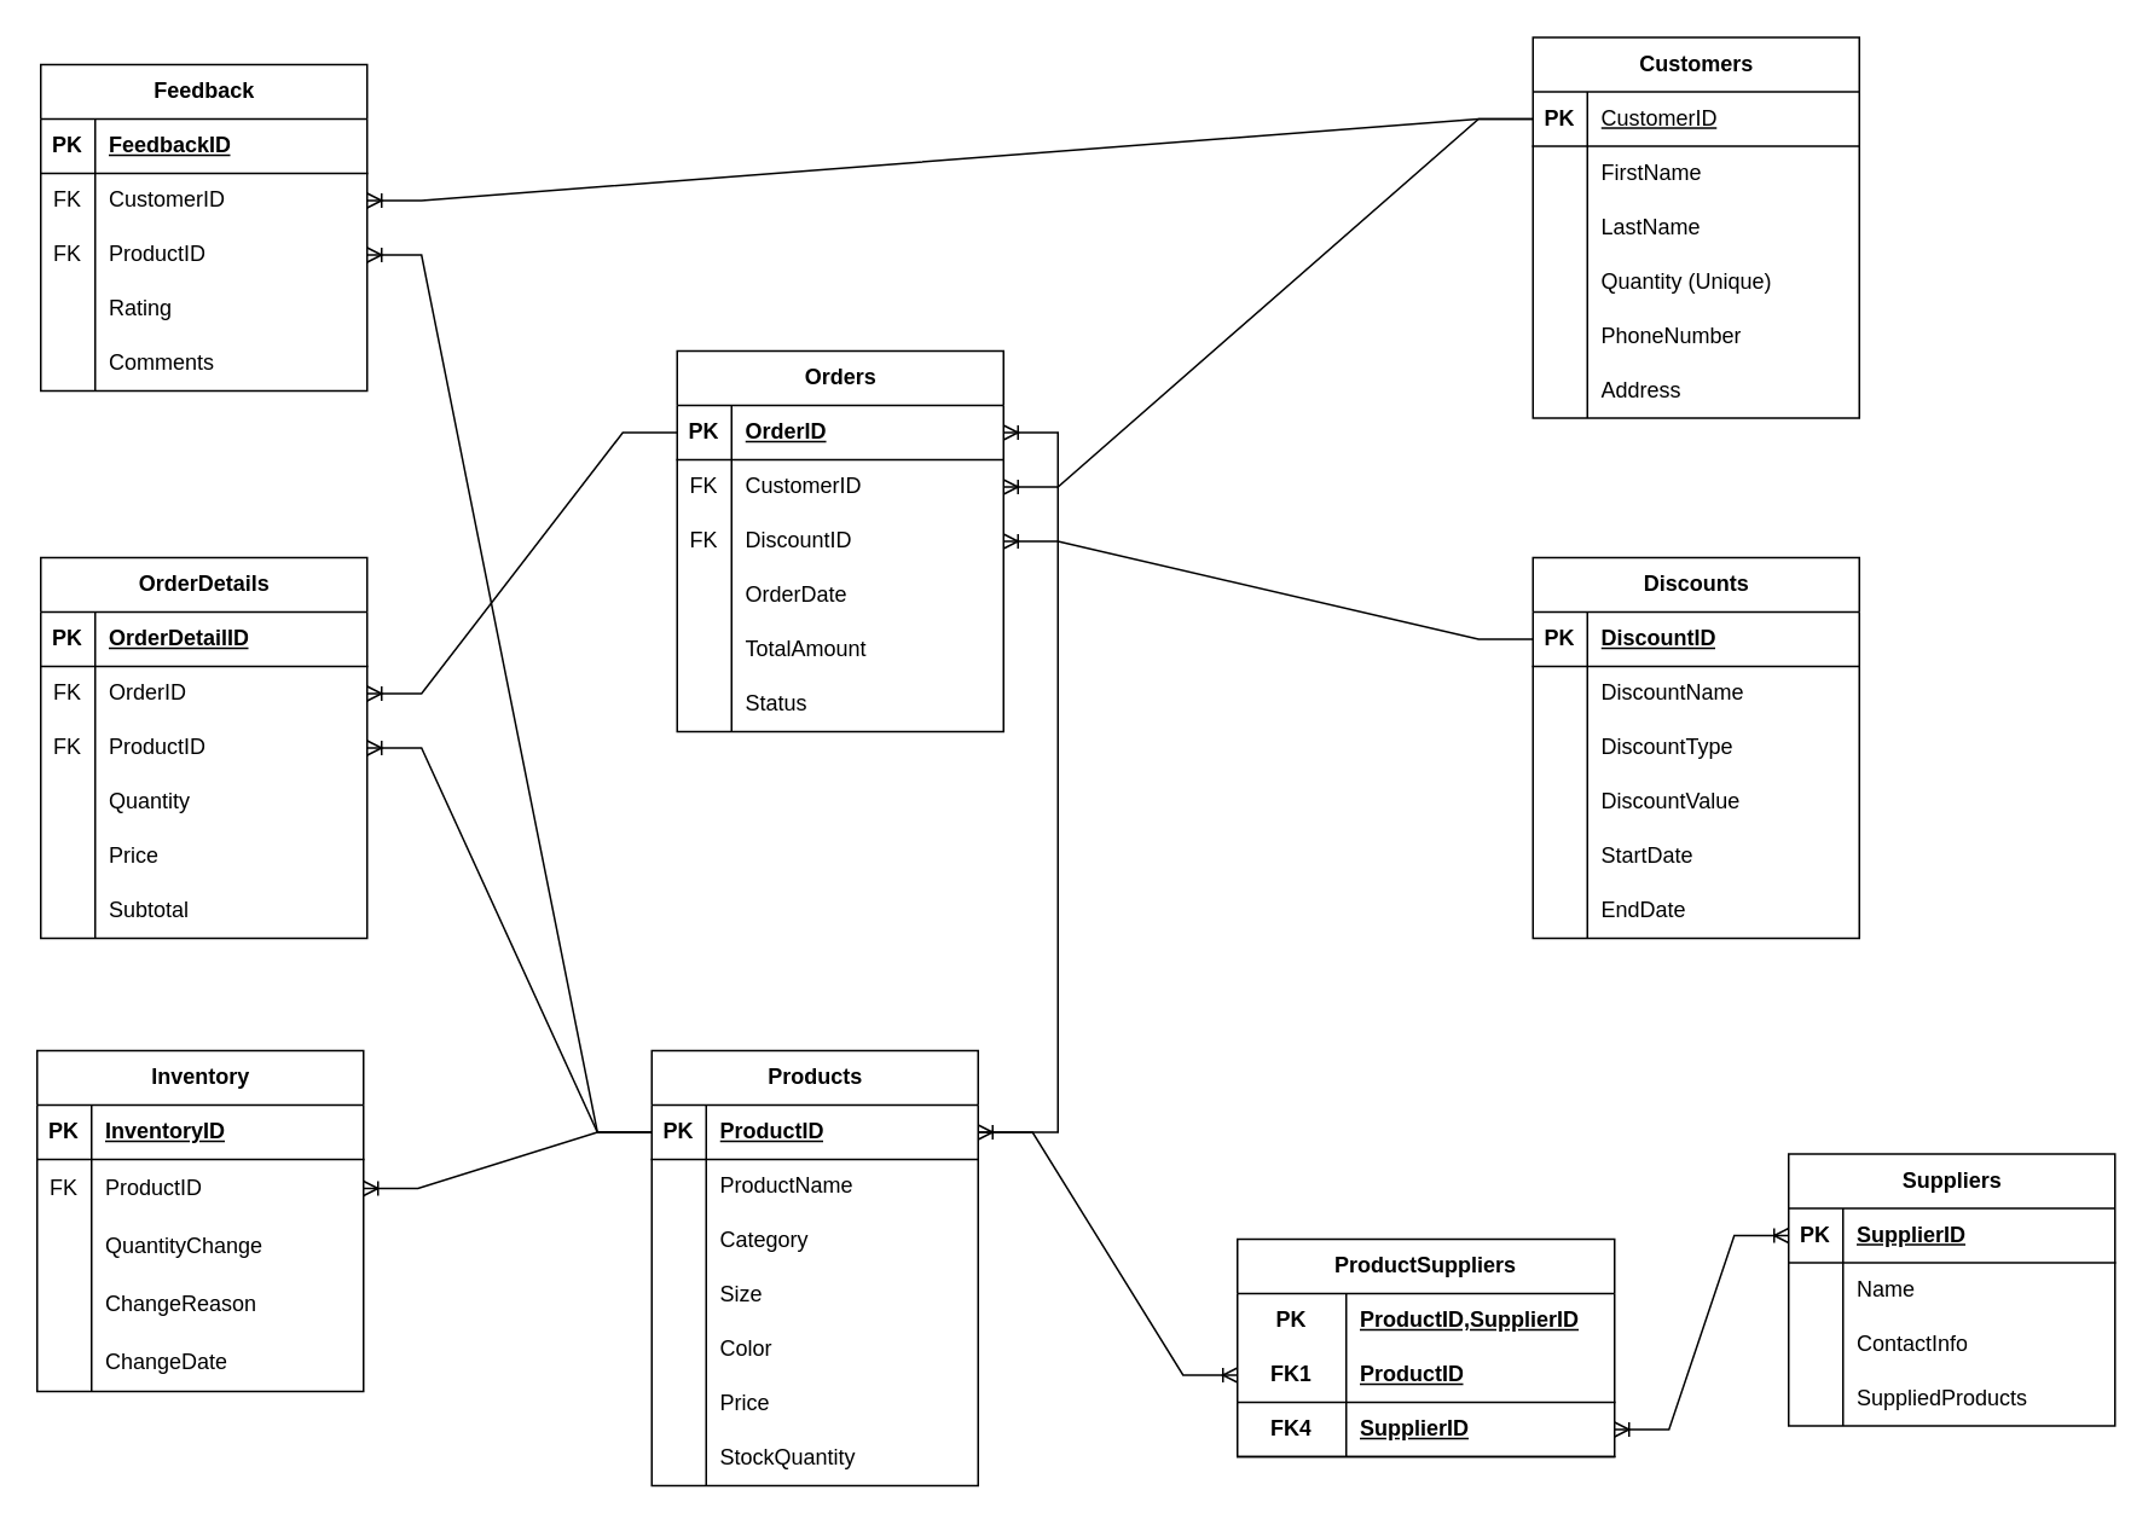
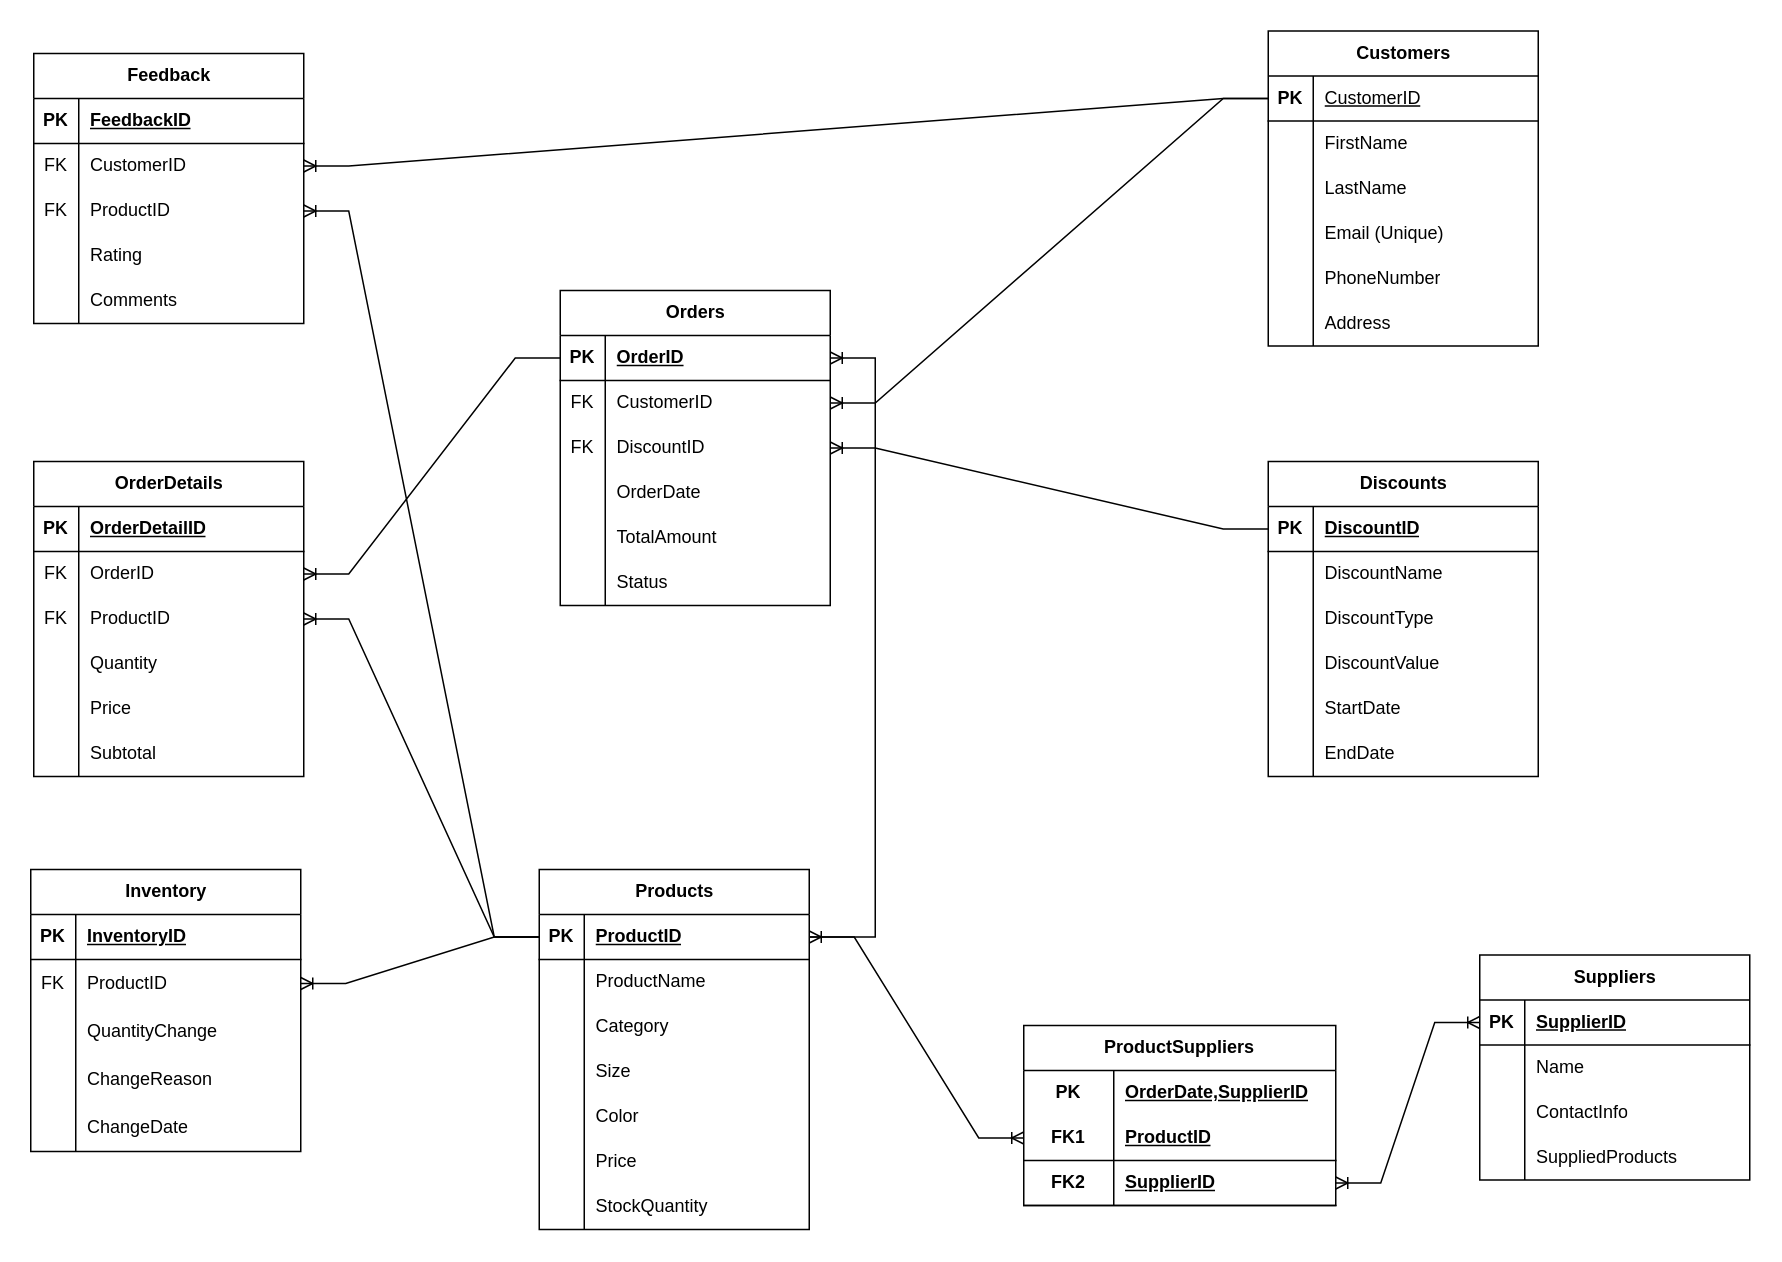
- <mxCell id="36" value="Quantity (Unique)" style="shape=partialRectangle;connectable=0;fillColor=none;top=0;left=0;bottom=0;right=0;align=left;spacingLeft=6;overflow=hidden;whiteSpace=wrap;html=1;" parent="34" vertex="1"><mxGeometry x="30" width="150" height="30" as="geometry"><mxRectangle width="150" height="30" as="alternateBounds" /></mxGeometry></mxCell>
+ <mxCell id="36" value="Email (Unique)" style="shape=partialRectangle;connectable=0;fillColor=none;top=0;left=0;bottom=0;right=0;align=left;spacingLeft=6;overflow=hidden;whiteSpace=wrap;html=1;" parent="34" vertex="1"><mxGeometry x="30" width="150" height="30" as="geometry"><mxRectangle width="150" height="30" as="alternateBounds" /></mxGeometry></mxCell>
- <mxCell id="148" value="ProductID,SupplierID" style="shape=partialRectangle;connectable=0;fillColor=none;top=0;left=0;bottom=0;right=0;align=left;spacingLeft=6;fontStyle=5;overflow=hidden;html=1;whiteSpace=wrap;" parent="146" vertex="1"><mxGeometry x="60" width="148" height="30" as="geometry"><mxRectangle width="148" height="30" as="alternateBounds" /></mxGeometry></mxCell>
+ <mxCell id="148" value="OrderDate,SupplierID" style="shape=partialRectangle;connectable=0;fillColor=none;top=0;left=0;bottom=0;right=0;align=left;spacingLeft=6;fontStyle=5;overflow=hidden;html=1;whiteSpace=wrap;" parent="146" vertex="1"><mxGeometry x="60" width="148" height="30" as="geometry"><mxRectangle width="148" height="30" as="alternateBounds" /></mxGeometry></mxCell>
- <mxCell id="153" value="FK4" style="shape=partialRectangle;connectable=0;fillColor=none;top=0;left=0;bottom=0;right=0;fontStyle=1;overflow=hidden;html=1;whiteSpace=wrap;" vertex="1" parent="152"><mxGeometry width="60" height="30" as="geometry"><mxRectangle width="60" height="30" as="alternateBounds" /></mxGeometry></mxCell>
+ <mxCell id="153" value="FK2" style="shape=partialRectangle;connectable=0;fillColor=none;top=0;left=0;bottom=0;right=0;fontStyle=1;overflow=hidden;html=1;whiteSpace=wrap;" vertex="1" parent="152"><mxGeometry width="60" height="30" as="geometry"><mxRectangle width="60" height="30" as="alternateBounds" /></mxGeometry></mxCell>
